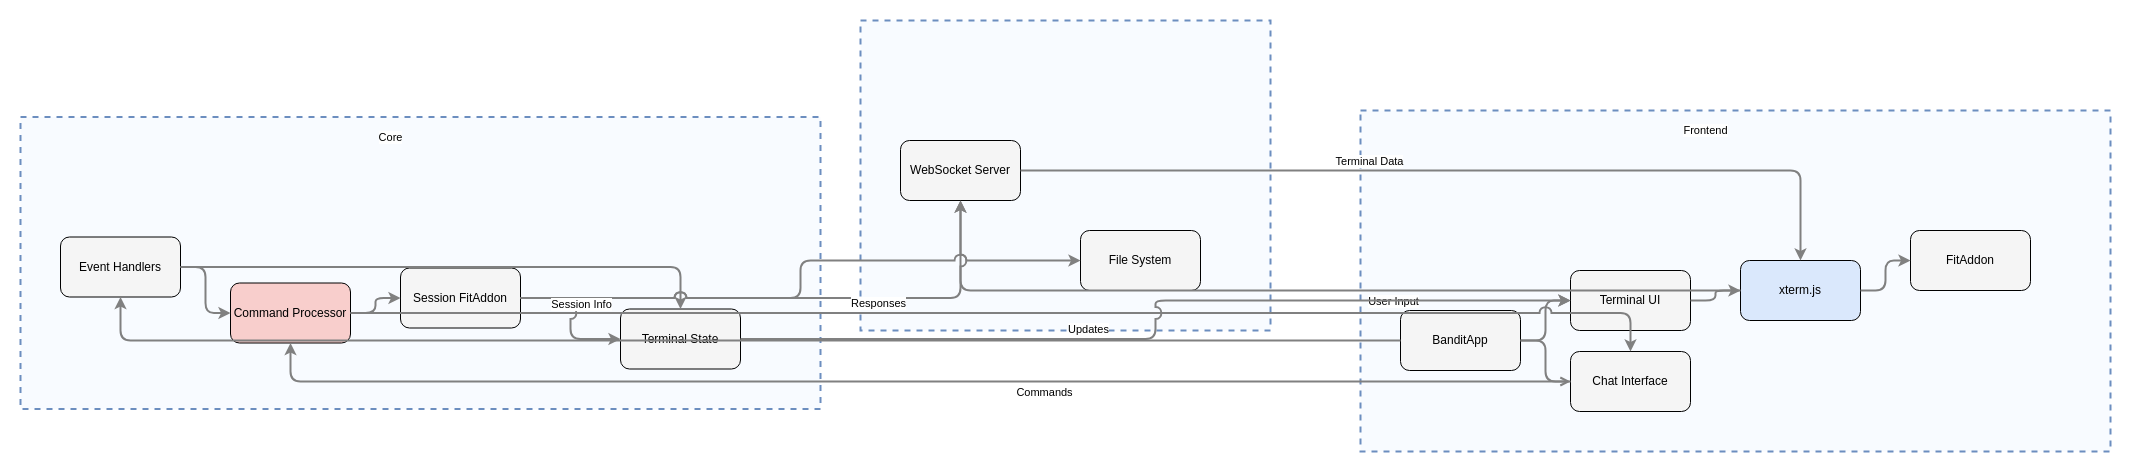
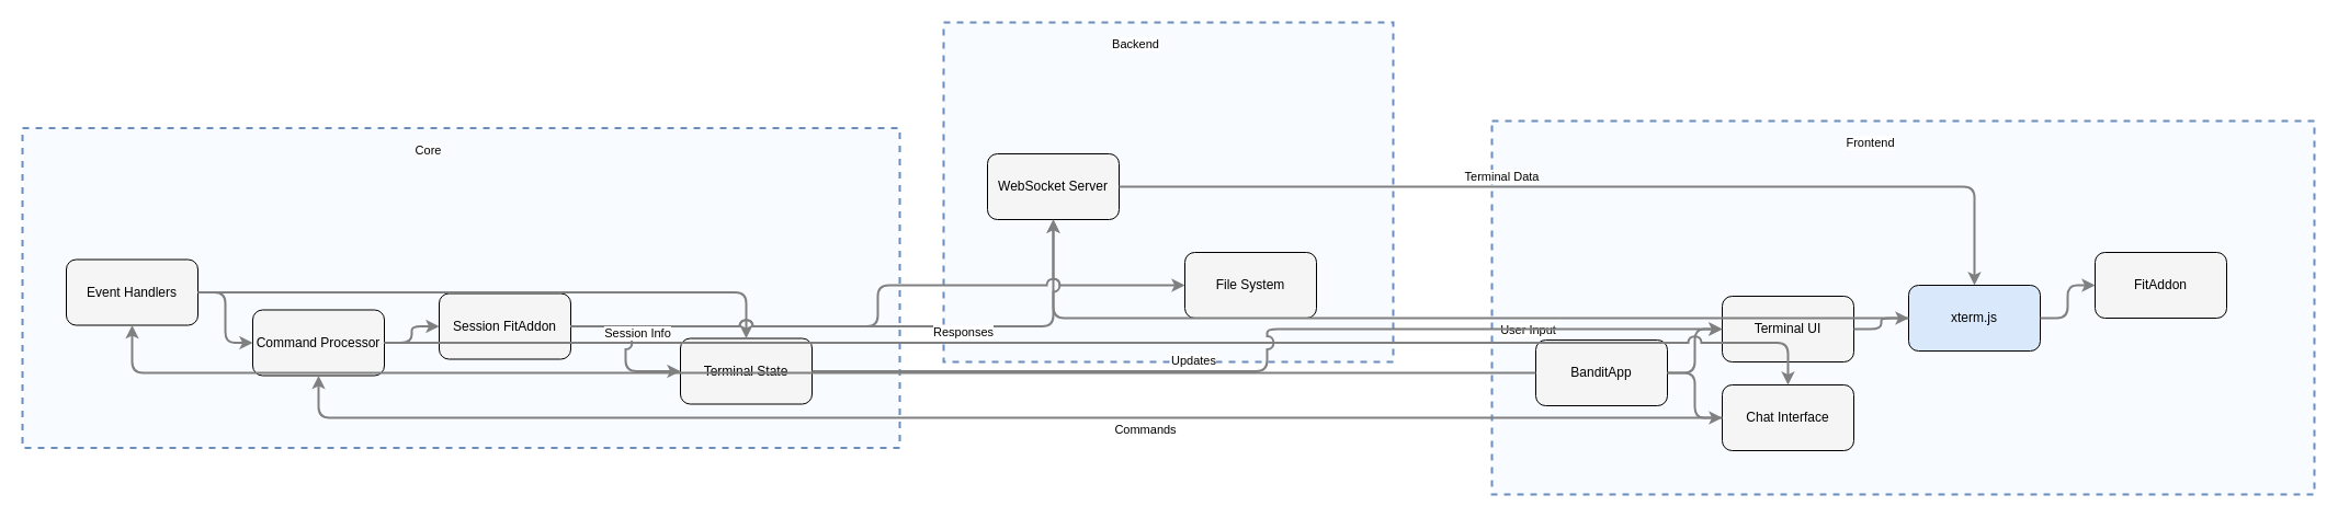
+ <mxCell id="5" value="Backend" style="edgeLabel;html=1;align=center;verticalAlign=middle;resizable=0;labelBackgroundColor=white;spacing=5" vertex="1" parent="1"><mxGeometry x="868" y="28" width="334" height="24" as="geometry" /></mxCell>
- <mxCell id="17" value="Command Processor" style="rounded=1;whiteSpace=wrap;html=1;fillColor=#f8cecc;" vertex="1" parent="2"><mxGeometry x="210" y="166" width="120" height="60" as="geometry" /></mxCell>
+ <mxCell id="17" value="Command Processor" style="rounded=1;whiteSpace=wrap;html=1;fillColor=#f5f5f5" vertex="1" parent="2"><mxGeometry x="210" y="166" width="120" height="60" as="geometry" /></mxCell>
- <mxCell id="20" style="edgeStyle=orthogonalEdgeStyle;rounded=1;orthogonalLoop=1;jettySize=auto;html=1;strokeColor=#808080;strokeWidth=2;jumpStyle=arc;jumpSize=10;spacing=15;labelBackgroundColor=white;labelBorderColor=none;endArrow=open;" edge="1" parent="1" source="8" target="10"><mxGeometry relative="1" as="geometry" /></mxCell>
+ <mxCell id="20" style="edgeStyle=orthogonalEdgeStyle;rounded=1;orthogonalLoop=1;jettySize=auto;html=1;strokeColor=#808080;strokeWidth=2;jumpStyle=arc;jumpSize=10;spacing=15;labelBackgroundColor=white;labelBorderColor=none" edge="1" parent="1" source="8" target="10"><mxGeometry relative="1" as="geometry" /></mxCell>
